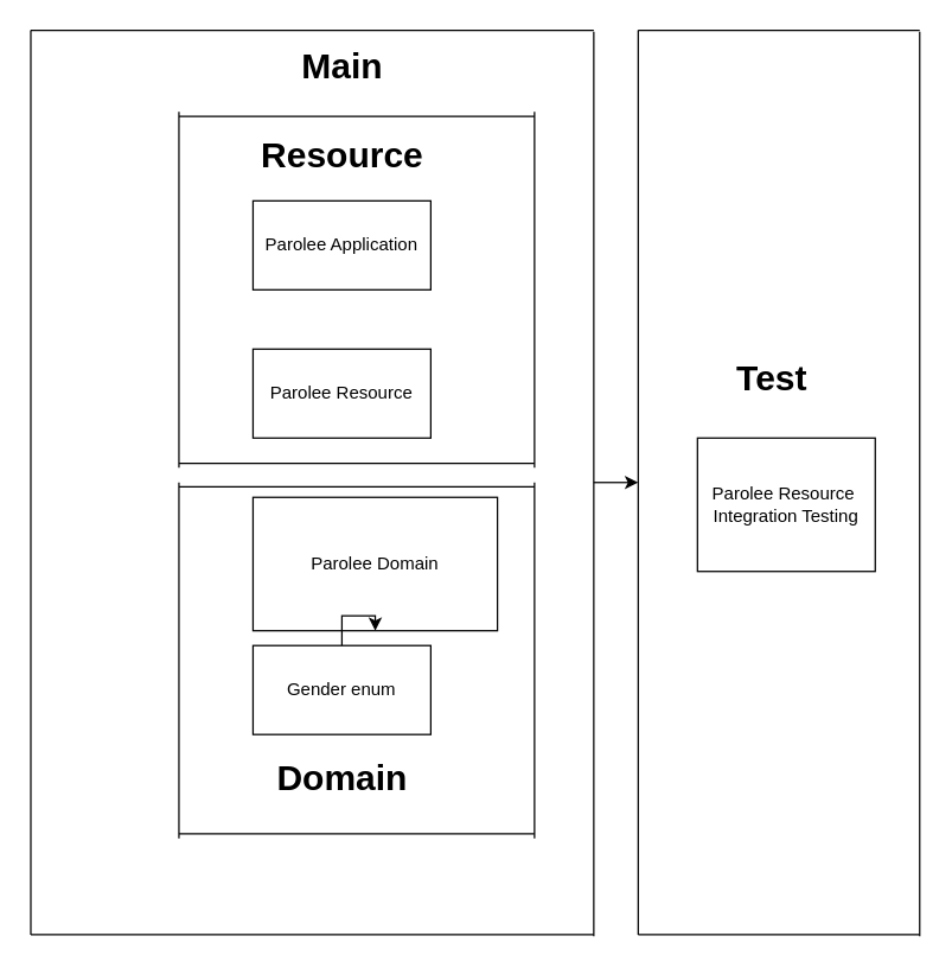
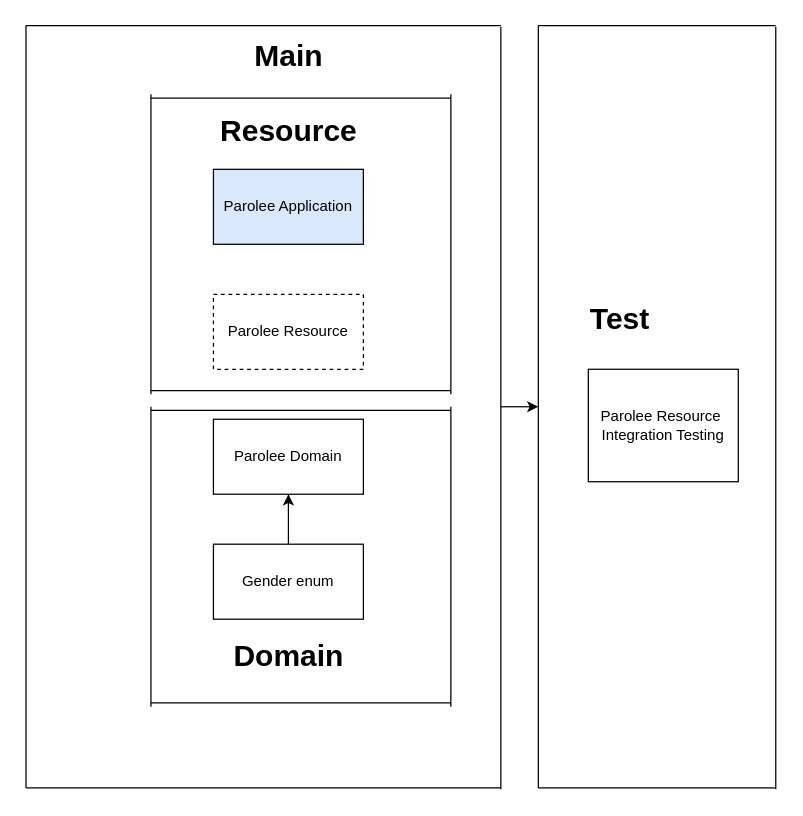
- <mxCell id="2" value="Parolee Application" style="rounded=0;whiteSpace=wrap;html=1;" vertex="1" parent="1"><mxGeometry x="170" y="135" width="120" height="60" as="geometry" /></mxCell>
+ <mxCell id="2" value="Parolee Application" style="rounded=0;whiteSpace=wrap;html=1;fillColor=#dae8fc;" vertex="1" parent="1"><mxGeometry x="170" y="135" width="120" height="60" as="geometry" /></mxCell>
- <mxCell id="21" value="Test" style="text;strokeColor=none;fillColor=none;html=1;fontSize=24;fontStyle=1;verticalAlign=middle;align=center;" vertex="1" parent="1"><mxGeometry x="470" y="235" width="100" height="40" as="geometry" /></mxCell>
+ <mxCell id="21" value="Test" style="text;strokeColor=none;fillColor=none;html=1;fontSize=24;fontStyle=1;verticalAlign=middle;align=center;" vertex="1" parent="1"><mxGeometry x="445" y="235" width="100" height="40" as="geometry" /></mxCell>
- <mxCell id="3" value="Parolee Resource" style="whiteSpace=wrap;html=1;" vertex="1" parent="1"><mxGeometry x="170" y="235" width="120" height="60" as="geometry" /></mxCell>
+ <mxCell id="3" value="Parolee Resource" style="whiteSpace=wrap;html=1;dashed=1;" vertex="1" parent="1"><mxGeometry x="170" y="235" width="120" height="60" as="geometry" /></mxCell>
- <mxCell id="4" value="Parolee Domain" style="whiteSpace=wrap;html=1;" vertex="1" parent="1"><mxGeometry x="170" y="335" width="165" height="90" as="geometry" /></mxCell>
+ <mxCell id="4" value="Parolee Domain" style="whiteSpace=wrap;html=1;" vertex="1" parent="1"><mxGeometry x="170" y="335" width="120" height="60" as="geometry" /></mxCell>
